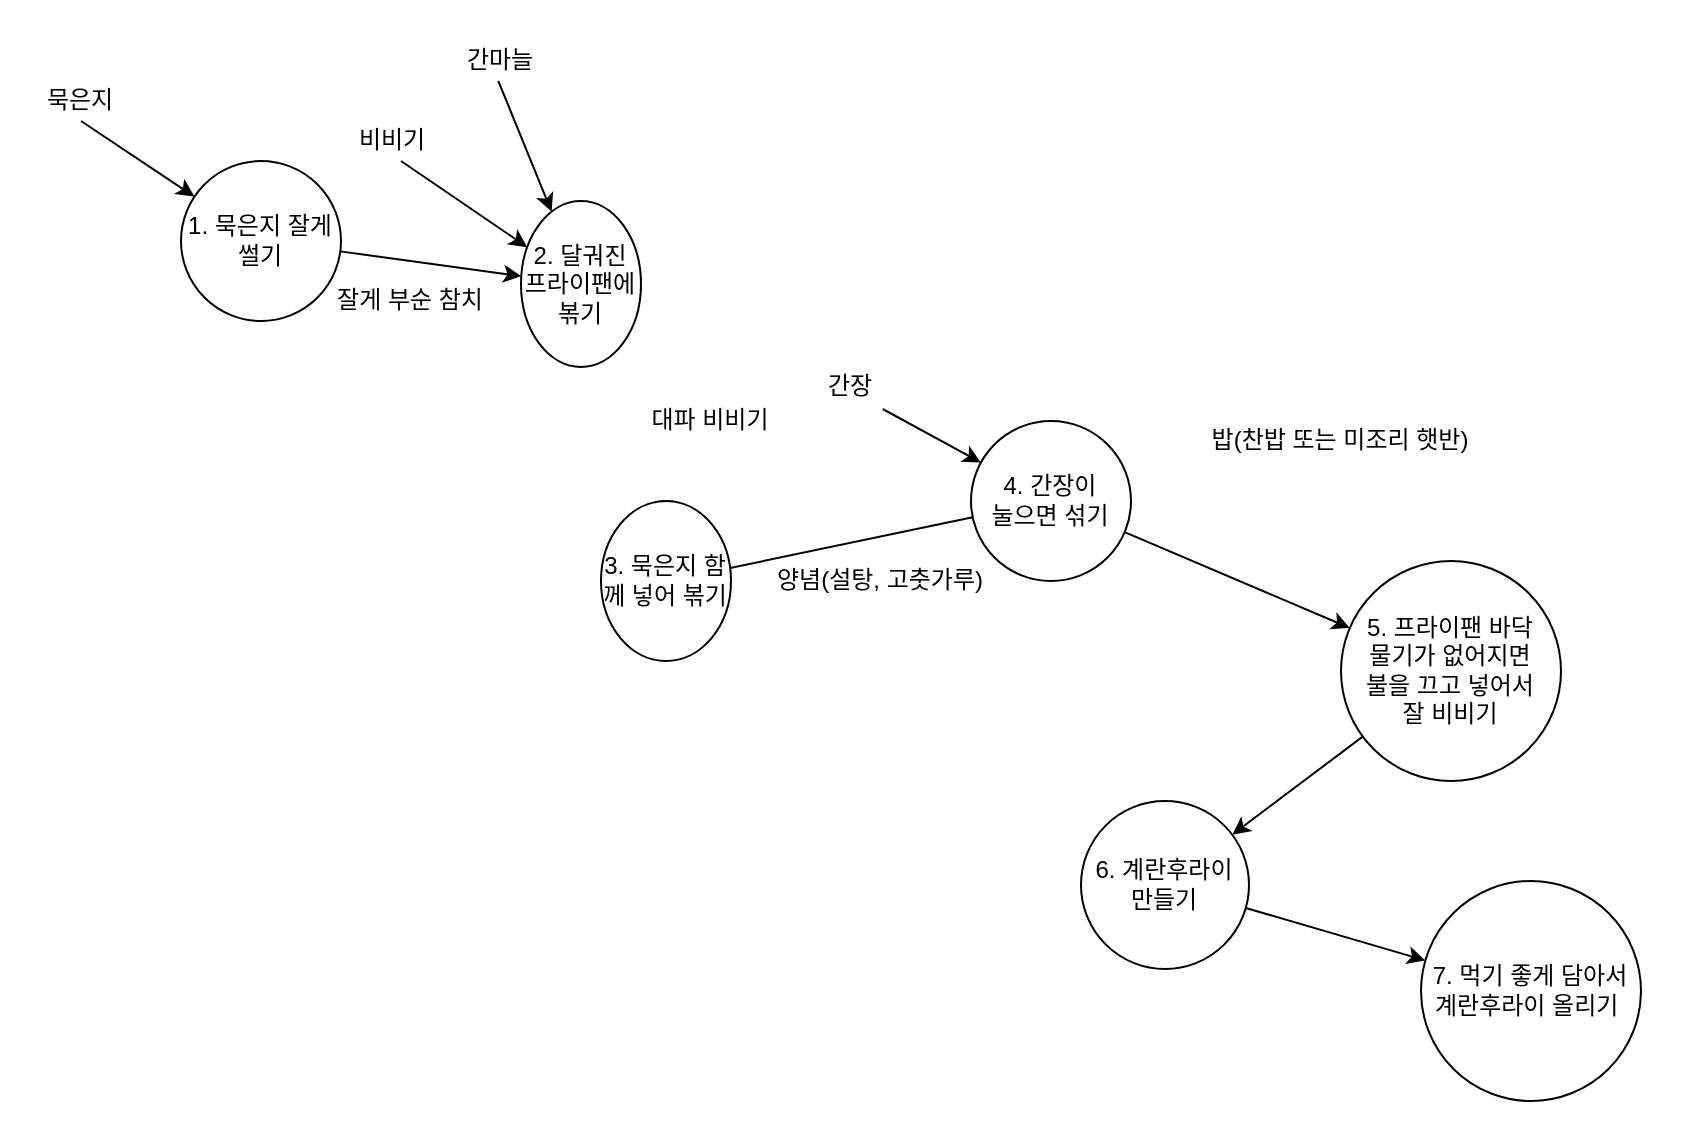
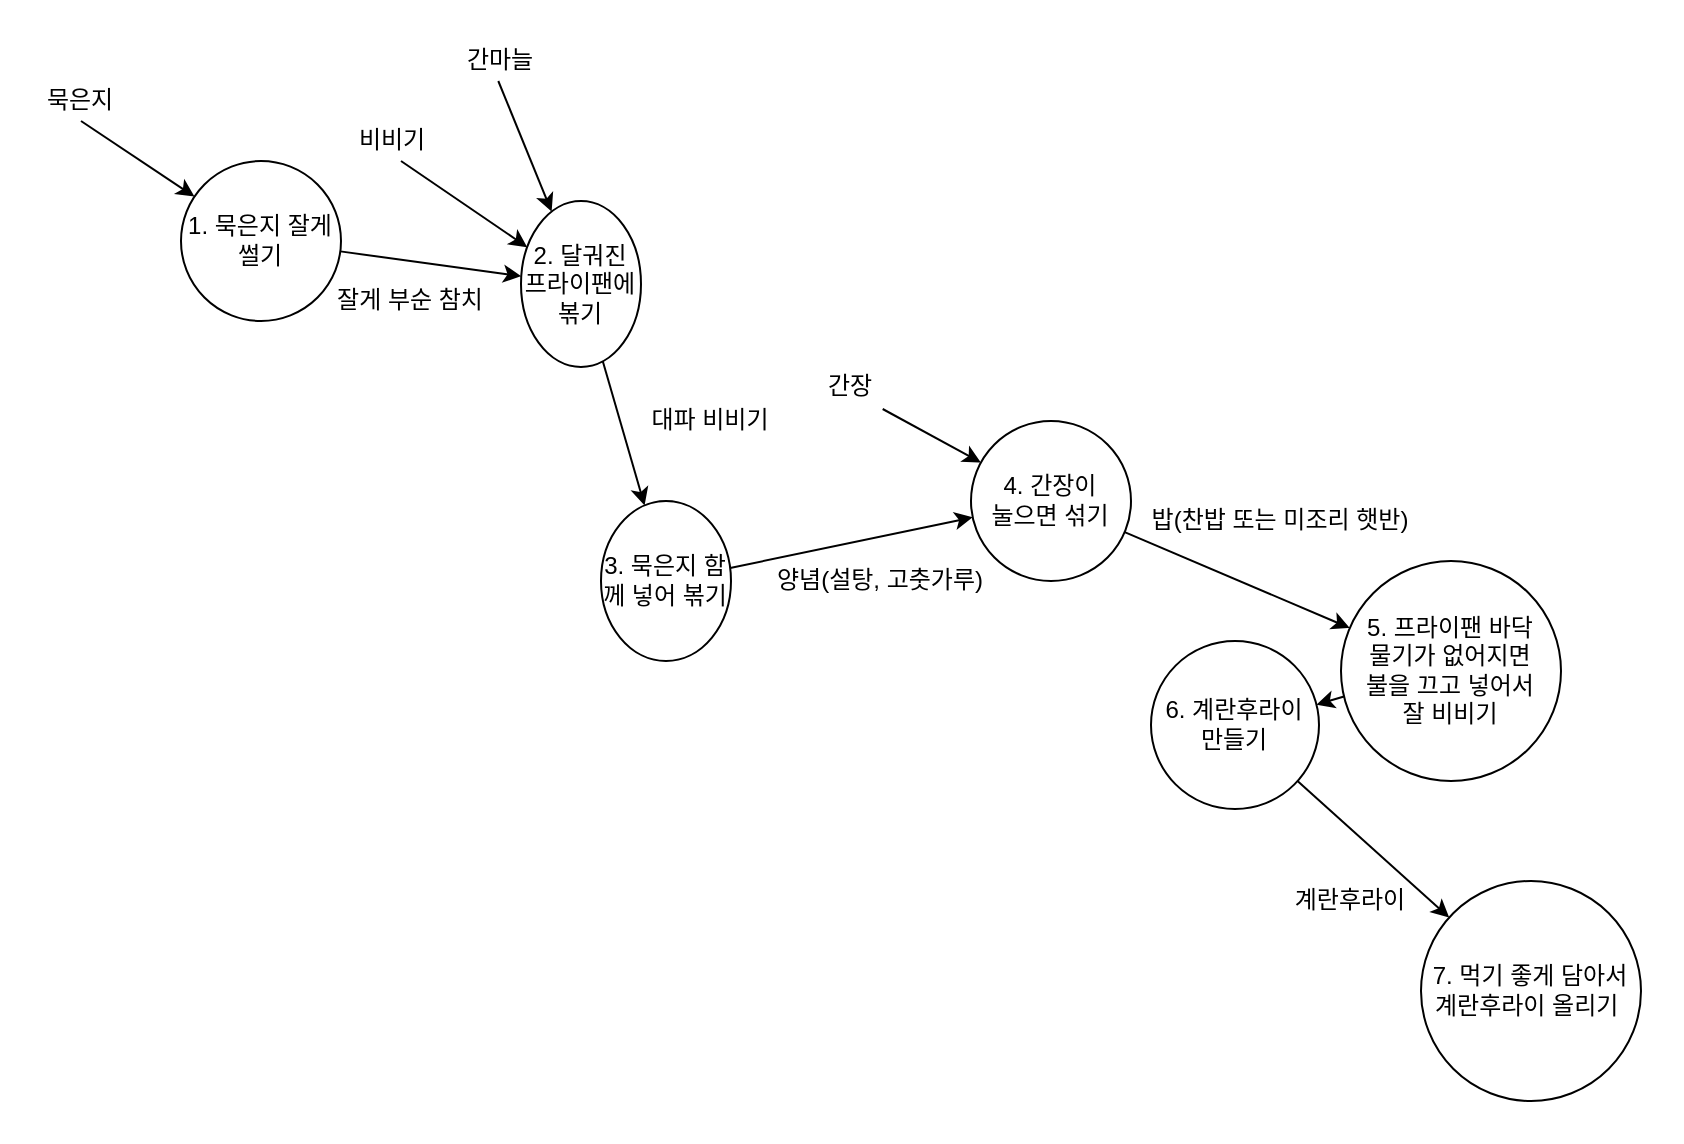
+ <mxCell id="12" value="" style="endArrow=classic;html=1;" edge="1" parent="1" source="3" target="5"><mxGeometry width="50" height="50" relative="1" as="geometry"><mxPoint x="310" y="190" as="sourcePoint" /><mxPoint x="330" y="260" as="targetPoint" /></mxGeometry></mxCell>
- <mxCell id="26" value="밥(찬밥 또는 미조리 햇반)" style="text;html=1;strokeColor=none;fillColor=none;align=center;verticalAlign=middle;whiteSpace=wrap;rounded=0;" vertex="1" parent="1"><mxGeometry x="600" y="210" width="140" height="20" as="geometry" /></mxCell>
+ <mxCell id="26" value="밥(찬밥 또는 미조리 햇반)" style="text;html=1;strokeColor=none;fillColor=none;align=center;verticalAlign=middle;whiteSpace=wrap;rounded=0;" vertex="1" parent="1"><mxGeometry x="570" y="250" width="140" height="20" as="geometry" /></mxCell>
- <mxCell id="11" value="" style="endArrow=none;html=1;" edge="1" parent="1" source="5" target="2"><mxGeometry width="50" height="50" relative="1" as="geometry"><mxPoint x="430" y="250" as="sourcePoint" /><mxPoint x="450" y="350" as="targetPoint" /></mxGeometry></mxCell>
+ <mxCell id="11" value="" style="endArrow=classic;html=1;" edge="1" parent="1" source="5" target="2"><mxGeometry width="50" height="50" relative="1" as="geometry"><mxPoint x="430" y="250" as="sourcePoint" /><mxPoint x="450" y="350" as="targetPoint" /></mxGeometry></mxCell>
- <mxCell id="6" value="6. 계란후라이 만들기" style="ellipse;whiteSpace=wrap;html=1;aspect=fixed;" vertex="1" parent="1"><mxGeometry x="540" y="400" width="84" height="84" as="geometry" /></mxCell>
+ <mxCell id="6" value="6. 계란후라이 만들기" style="ellipse;whiteSpace=wrap;html=1;aspect=fixed;" vertex="1" parent="1"><mxGeometry x="575" y="320" width="84" height="84" as="geometry" /></mxCell>
+ <mxCell id="22" value="계란후라이" style="text;html=1;strokeColor=none;fillColor=none;align=center;verticalAlign=middle;whiteSpace=wrap;rounded=0;" vertex="1" parent="1"><mxGeometry x="640" y="440" width="70" height="20" as="geometry" /></mxCell>
